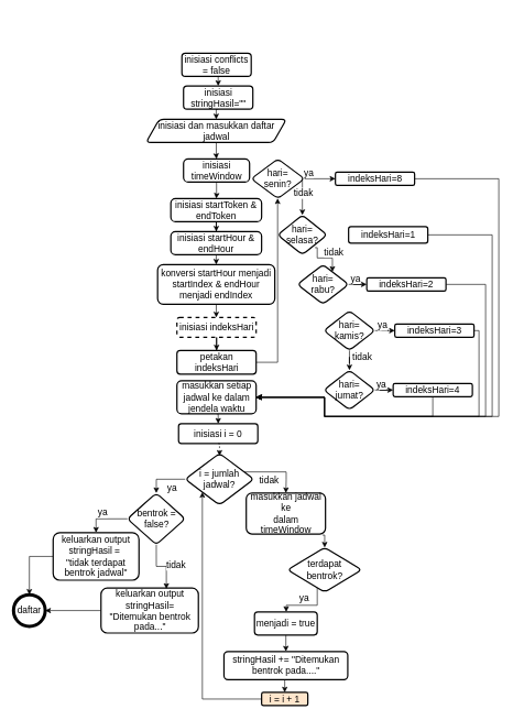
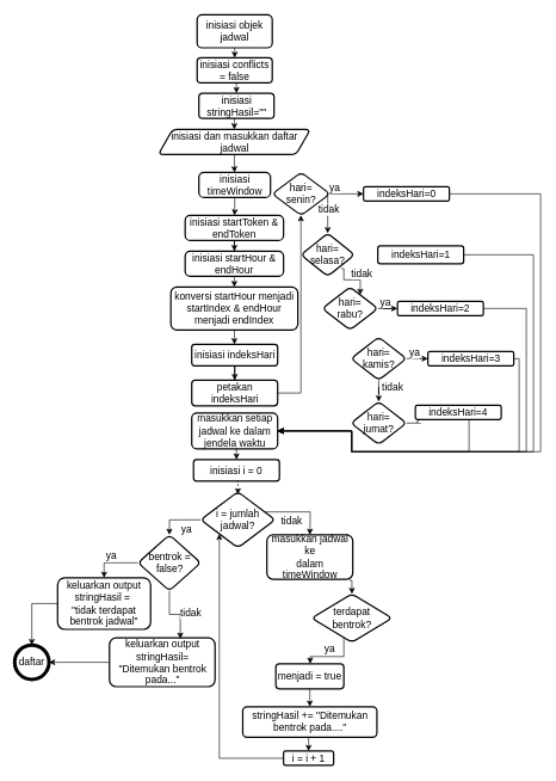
+ <mxCell id="32" value="&lt;font style=&quot;font-size: 14px;&quot;&gt;inisiasi objek jadwal&lt;/font&gt;" style="rounded=1;whiteSpace=wrap;html=1;strokeWidth=2;fontSize=14;" parent="1" vertex="1"><mxGeometry x="275" y="20" width="105" height="46" as="geometry" /></mxCell>
+ <mxCell id="31" style="edgeStyle=orthogonalEdgeStyle;rounded=0;orthogonalLoop=1;jettySize=auto;html=1;exitX=0.5;exitY=1;exitDx=0;exitDy=0;entryX=0.5;entryY=0;entryDx=0;entryDy=0;fontSize=14;" edge="1" parent="1" source="32" target="16"><mxGeometry relative="1" as="geometry" /></mxCell>
- <mxCell id="49" value="indeksHari=8" style="whiteSpace=wrap;html=1;rounded=1;arcSize=14;strokeWidth=2;fontSize=14;" parent="1" vertex="1"><mxGeometry x="507.5" y="260" width="120" height="20" as="geometry" /></mxCell>
+ <mxCell id="49" value="indeksHari=0" style="whiteSpace=wrap;html=1;rounded=1;arcSize=14;strokeWidth=2;fontSize=14;" parent="1" vertex="1"><mxGeometry x="507.5" y="260" width="120" height="20" as="geometry" /></mxCell>
- <mxCell id="40" value="&lt;font style=&quot;font-size: 14px;&quot;&gt;inisiasi indeksHari&lt;/font&gt;" style="rounded=1;whiteSpace=wrap;html=1;arcSize=14;strokeWidth=2;fontSize=14;dashed=1;" parent="1" vertex="1"><mxGeometry x="267.5" y="480" width="120" height="30" as="geometry" /></mxCell>
+ <mxCell id="40" value="&lt;font style=&quot;font-size: 14px;&quot;&gt;inisiasi indeksHari&lt;/font&gt;" style="rounded=1;whiteSpace=wrap;html=1;arcSize=14;strokeWidth=2;fontSize=14;" parent="1" vertex="1"><mxGeometry x="267.5" y="480" width="120" height="30" as="geometry" /></mxCell>
- <mxCell id="71" value="indeksHari=4" style="whiteSpace=wrap;html=1;rounded=1;arcSize=14;strokeWidth=2;fontSize=14;" parent="1" vertex="1"><mxGeometry x="595" y="580" width="120" height="20" as="geometry" /></mxCell>
+ <mxCell id="71" value="indeksHari=4" style="whiteSpace=wrap;html=1;rounded=1;arcSize=14;strokeWidth=2;fontSize=14;" parent="1" vertex="1"><mxGeometry x="580" y="565" width="120" height="20" as="geometry" /></mxCell>
- <mxCell id="78" value="i = i + 1" style="whiteSpace=wrap;html=1;rounded=1;arcSize=14;strokeWidth=2;fontSize=14;fillColor=#ffe6cc;" vertex="1" parent="1"><mxGeometry x="395.75" y="1048" width="70" height="20" as="geometry" /></mxCell>
+ <mxCell id="78" value="i = i + 1" style="whiteSpace=wrap;html=1;rounded=1;arcSize=14;strokeWidth=2;fontSize=14;" vertex="1" parent="1"><mxGeometry x="395.75" y="1048" width="70" height="20" as="geometry" /></mxCell>
